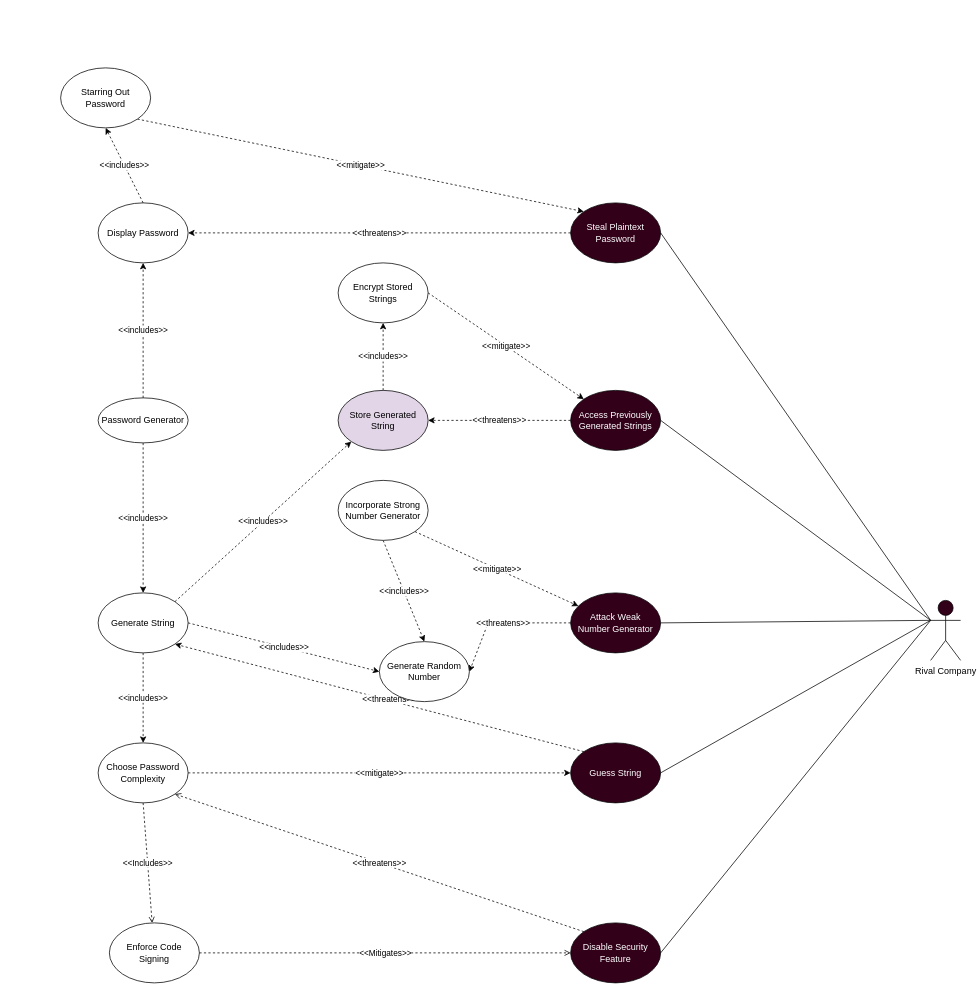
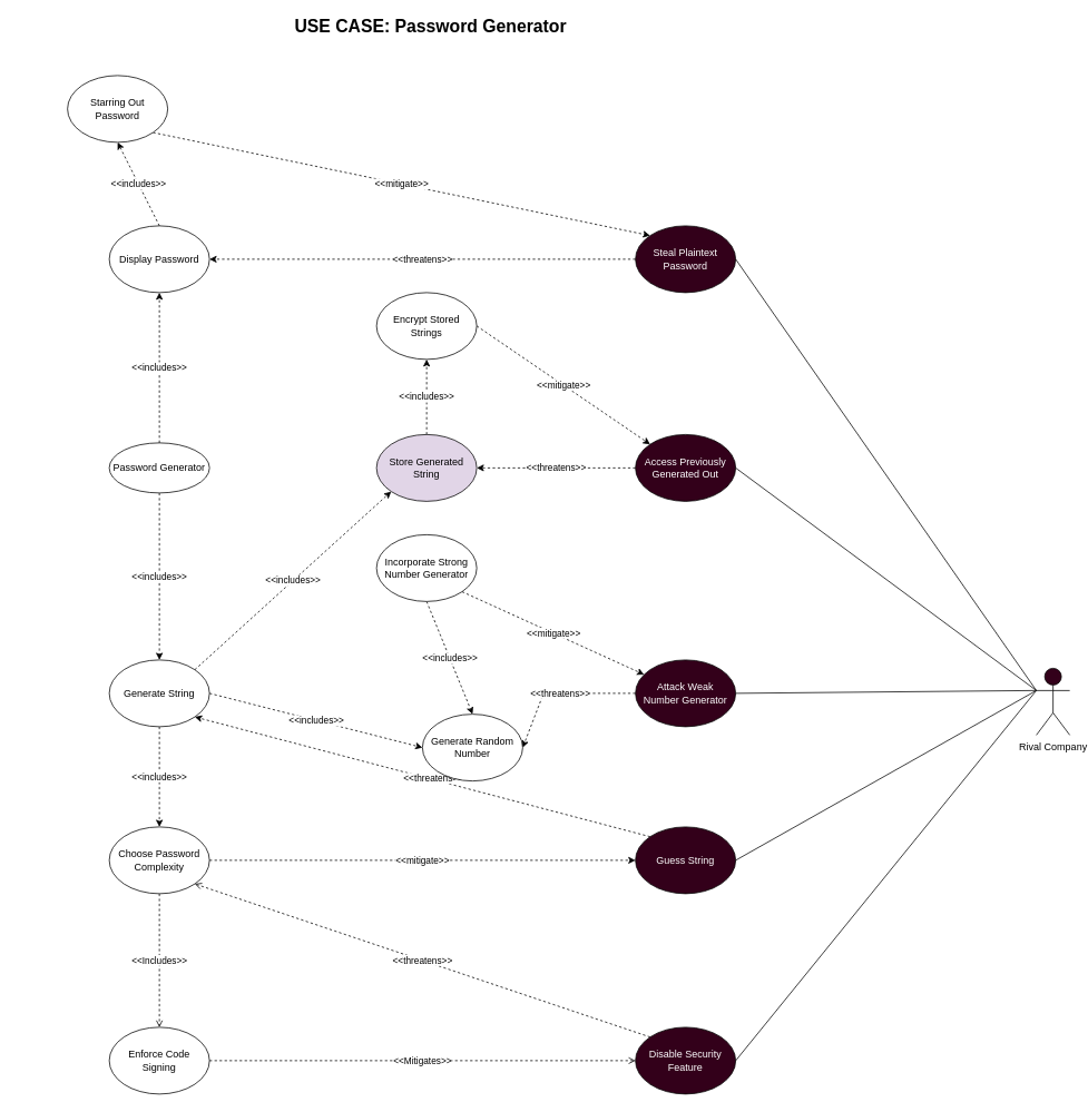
+ <mxCell id="2" value="&lt;b&gt;&lt;font style=&quot;font-size: 21px&quot;&gt;USE CASE: Password Generator&lt;br&gt;&lt;/font&gt;&lt;/b&gt;" style="text;html=1;strokeColor=none;fillColor=none;align=center;verticalAlign=middle;whiteSpace=wrap;rounded=0;" parent="1" vertex="1"><mxGeometry x="20" y="20" width="990" height="20" as="geometry" /></mxCell>
- <mxCell id="22" value="Access Previously Generated Strings" style="ellipse;whiteSpace=wrap;html=1;fillColor=#33001A;fontColor=#FFFFFF;" parent="1" vertex="1"><mxGeometry x="760" y="520" width="120" height="80" as="geometry" /></mxCell>
+ <mxCell id="22" value="Access Previously Generated Out" style="ellipse;whiteSpace=wrap;html=1;fillColor=#33001A;fontColor=#FFFFFF;" parent="1" vertex="1"><mxGeometry x="760" y="520" width="120" height="80" as="geometry" /></mxCell>
- <mxCell id="38" value="Enforce Code &lt;br&gt;Signing" style="ellipse;whiteSpace=wrap;html=1;" vertex="1" parent="1"><mxGeometry x="145" y="1230" width="120" height="80" as="geometry" /></mxCell>
+ <mxCell id="38" value="Enforce Code &lt;br&gt;Signing" style="ellipse;whiteSpace=wrap;html=1;" vertex="1" parent="1"><mxGeometry x="130" y="1230" width="120" height="80" as="geometry" /></mxCell>
